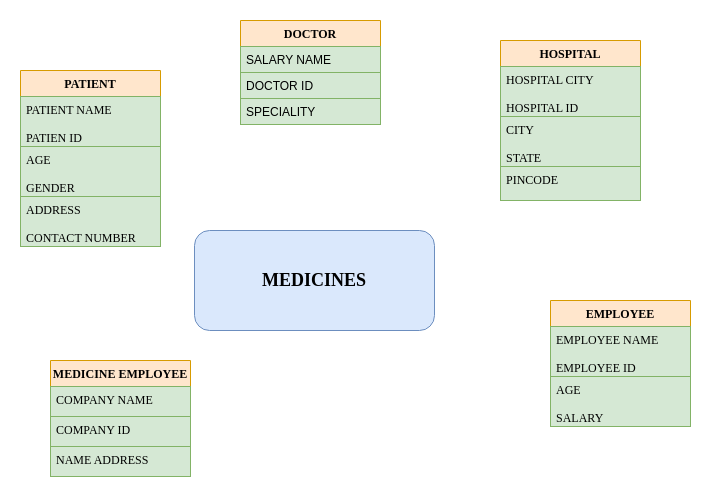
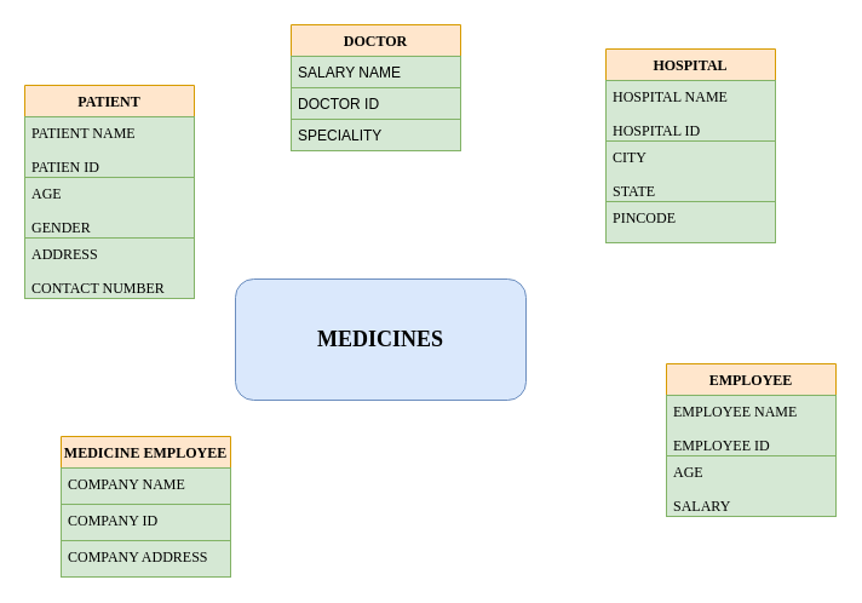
- <mxCell id="19" value="HOSPITAL CITY&#10;&#10;HOSPITAL ID" style="text;strokeColor=#82b366;fillColor=#d5e8d4;align=left;verticalAlign=top;spacingLeft=4;spacingRight=4;overflow=hidden;rotatable=0;points=[[0,0.5],[1,0.5]];portConstraint=eastwest;fontFamily=Times New Roman;" parent="18" vertex="1"><mxGeometry y="26" width="140" height="50" as="geometry" /></mxCell>
+ <mxCell id="19" value="HOSPITAL NAME&#10;&#10;HOSPITAL ID" style="text;strokeColor=#82b366;fillColor=#d5e8d4;align=left;verticalAlign=top;spacingLeft=4;spacingRight=4;overflow=hidden;rotatable=0;points=[[0,0.5],[1,0.5]];portConstraint=eastwest;fontFamily=Times New Roman;" parent="18" vertex="1"><mxGeometry y="26" width="140" height="50" as="geometry" /></mxCell>
- <mxCell id="14" value="NAME ADDRESS" style="text;strokeColor=#82b366;fillColor=#d5e8d4;align=left;verticalAlign=top;spacingLeft=4;spacingRight=4;overflow=hidden;rotatable=0;points=[[0,0.5],[1,0.5]];portConstraint=eastwest;fontFamily=Times New Roman;strokeWidth=1;" parent="11" vertex="1"><mxGeometry y="86" width="140" height="30" as="geometry" /></mxCell>
+ <mxCell id="14" value="COMPANY ADDRESS" style="text;strokeColor=#82b366;fillColor=#d5e8d4;align=left;verticalAlign=top;spacingLeft=4;spacingRight=4;overflow=hidden;rotatable=0;points=[[0,0.5],[1,0.5]];portConstraint=eastwest;fontFamily=Times New Roman;strokeWidth=1;" parent="11" vertex="1"><mxGeometry y="86" width="140" height="30" as="geometry" /></mxCell>
